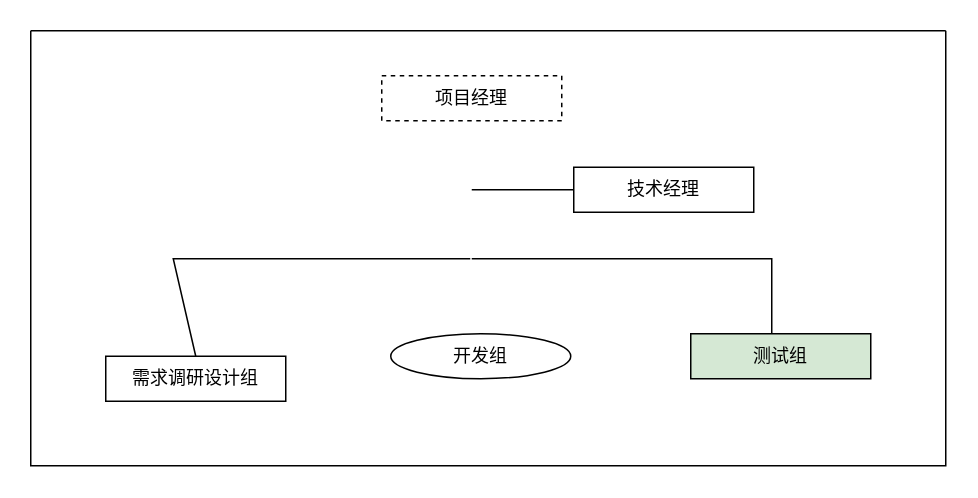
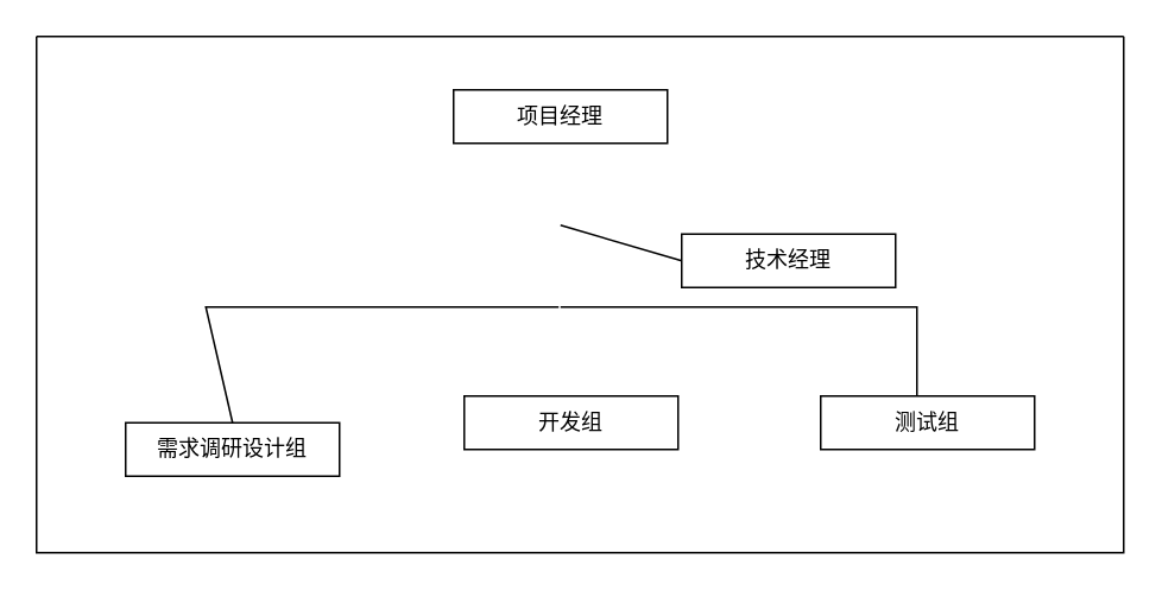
- <mxCell id="2" value="项目经理" style="rounded=0;whiteSpace=wrap;html=1;dashed=1;" parent="1" vertex="1"><mxGeometry x="254" y="50" width="120" height="30" as="geometry" /></mxCell>
+ <mxCell id="2" value="项目经理" style="rounded=0;whiteSpace=wrap;html=1;" parent="1" vertex="1"><mxGeometry x="254" y="50" width="120" height="30" as="geometry" /></mxCell>
- <mxCell id="3" value="技术经理" style="rounded=0;whiteSpace=wrap;html=1;" parent="1" vertex="1"><mxGeometry x="382" y="111" width="120" height="30" as="geometry" /></mxCell>
+ <mxCell id="3" value="技术经理" style="rounded=0;whiteSpace=wrap;html=1;" parent="1" vertex="1"><mxGeometry x="382" y="131" width="120" height="30" as="geometry" /></mxCell>
- <mxCell id="5" value="开发组" style="ellipse;whiteSpace=wrap;html=1;" parent="1" vertex="1"><mxGeometry x="260" y="222" width="120" height="30" as="geometry" /></mxCell>
+ <mxCell id="5" value="开发组" style="rounded=0;whiteSpace=wrap;html=1;" parent="1" vertex="1"><mxGeometry x="260" y="222" width="120" height="30" as="geometry" /></mxCell>
- <mxCell id="6" value="测试组" style="rounded=0;whiteSpace=wrap;html=1;fillColor=#d5e8d4;" parent="1" vertex="1"><mxGeometry x="460" y="222" width="120" height="30" as="geometry" /></mxCell>
+ <mxCell id="6" value="测试组" style="rounded=0;whiteSpace=wrap;html=1;" parent="1" vertex="1"><mxGeometry x="460" y="222" width="120" height="30" as="geometry" /></mxCell>
